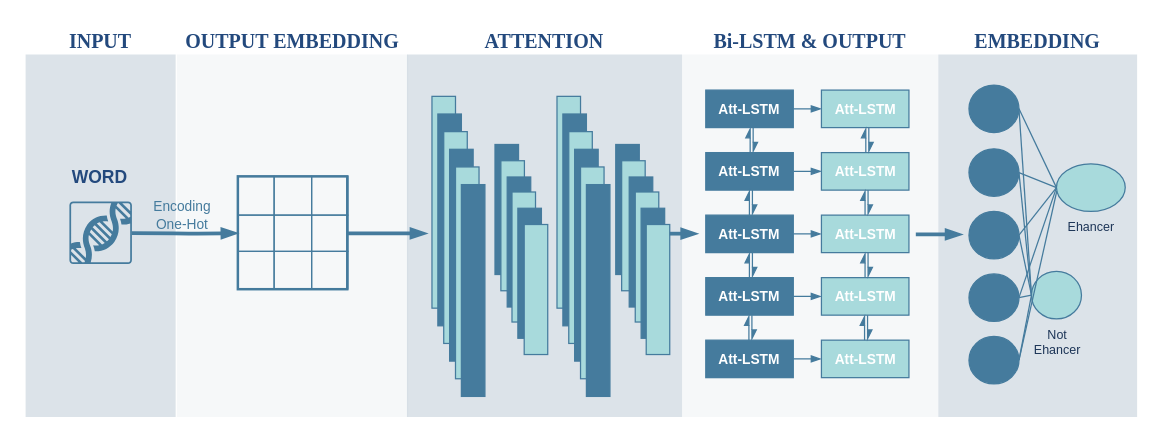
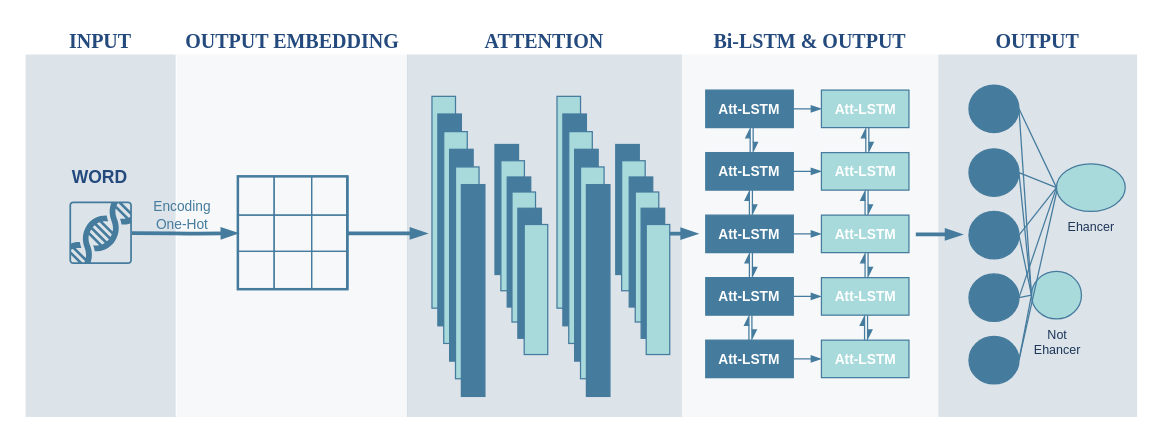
- <mxCell id="88" value="&lt;font color=&quot;#23497d&quot;&gt;&lt;span style=&quot;font-size: 16px;&quot;&gt;EMBEDDING&lt;/span&gt;&lt;/font&gt;" style="swimlane;whiteSpace=wrap;fillColor=none;swimlaneFillColor=#BAC8D3;fontColor=#EEEEEE;fontFamily=Tahoma;html=1;strokeColor=none;opacity=50;labelBackgroundColor=none;" parent="1" vertex="1"><mxGeometry x="750" y="20" width="159" height="313" as="geometry"><mxRectangle x="841" y="1080" width="80" height="23" as="alternateBounds" /></mxGeometry></mxCell>
+ <mxCell id="88" value="&lt;font color=&quot;#23497d&quot;&gt;&lt;span style=&quot;font-size: 16px;&quot;&gt;OUTPUT&lt;/span&gt;&lt;/font&gt;" style="swimlane;whiteSpace=wrap;fillColor=none;swimlaneFillColor=#BAC8D3;fontColor=#EEEEEE;fontFamily=Tahoma;html=1;strokeColor=none;opacity=50;labelBackgroundColor=none;" parent="1" vertex="1"><mxGeometry x="750" y="20" width="159" height="313" as="geometry"><mxRectangle x="841" y="1080" width="80" height="23" as="alternateBounds" /></mxGeometry></mxCell>
